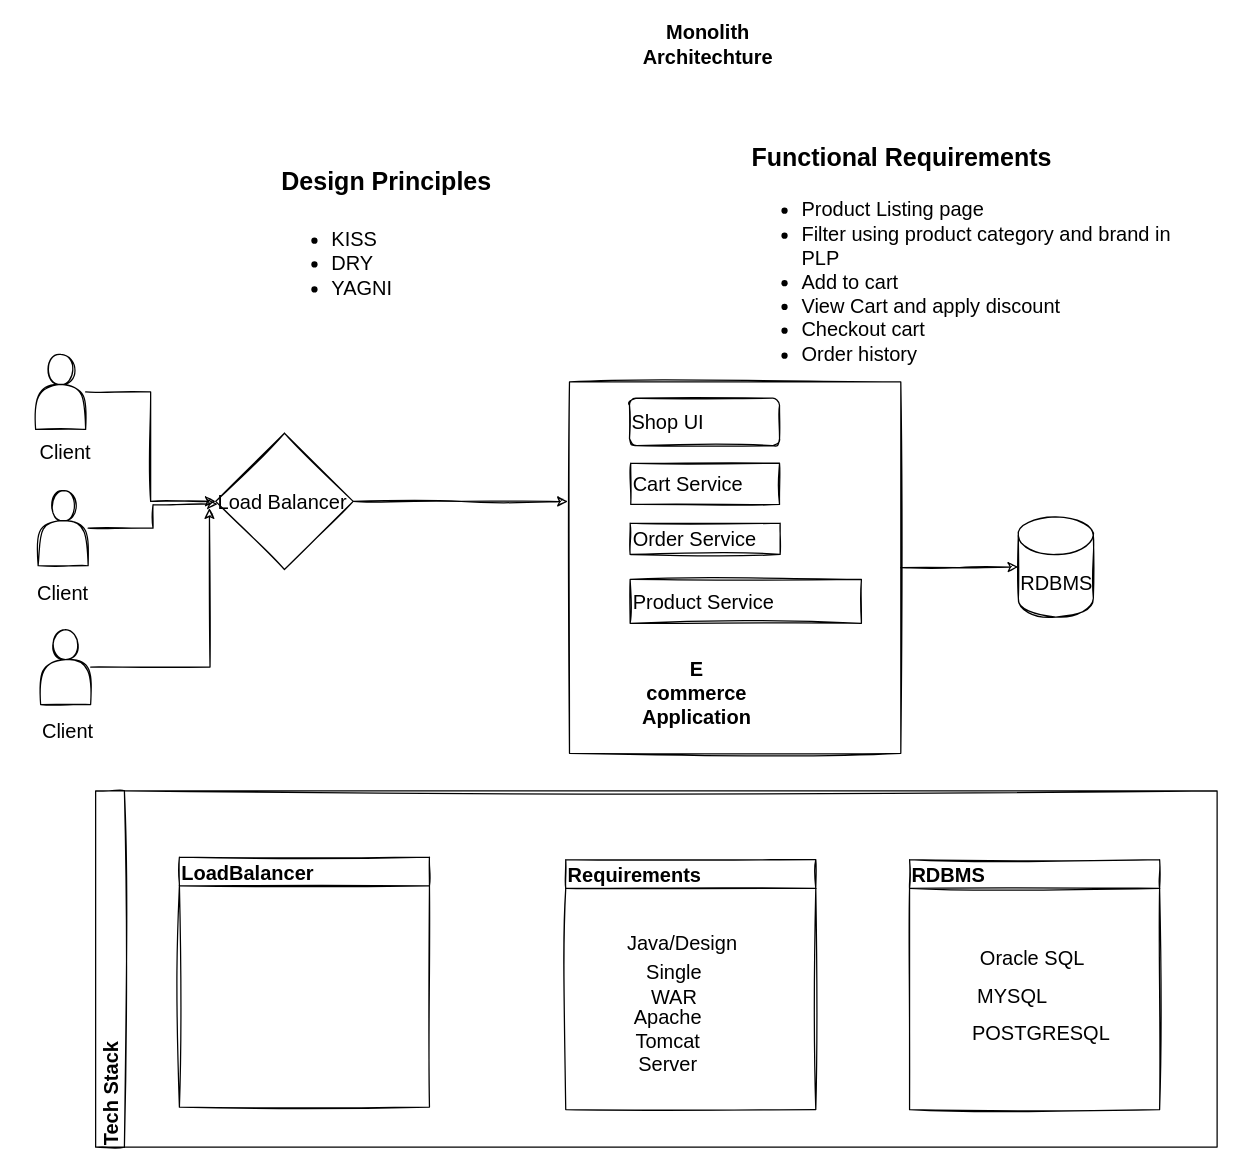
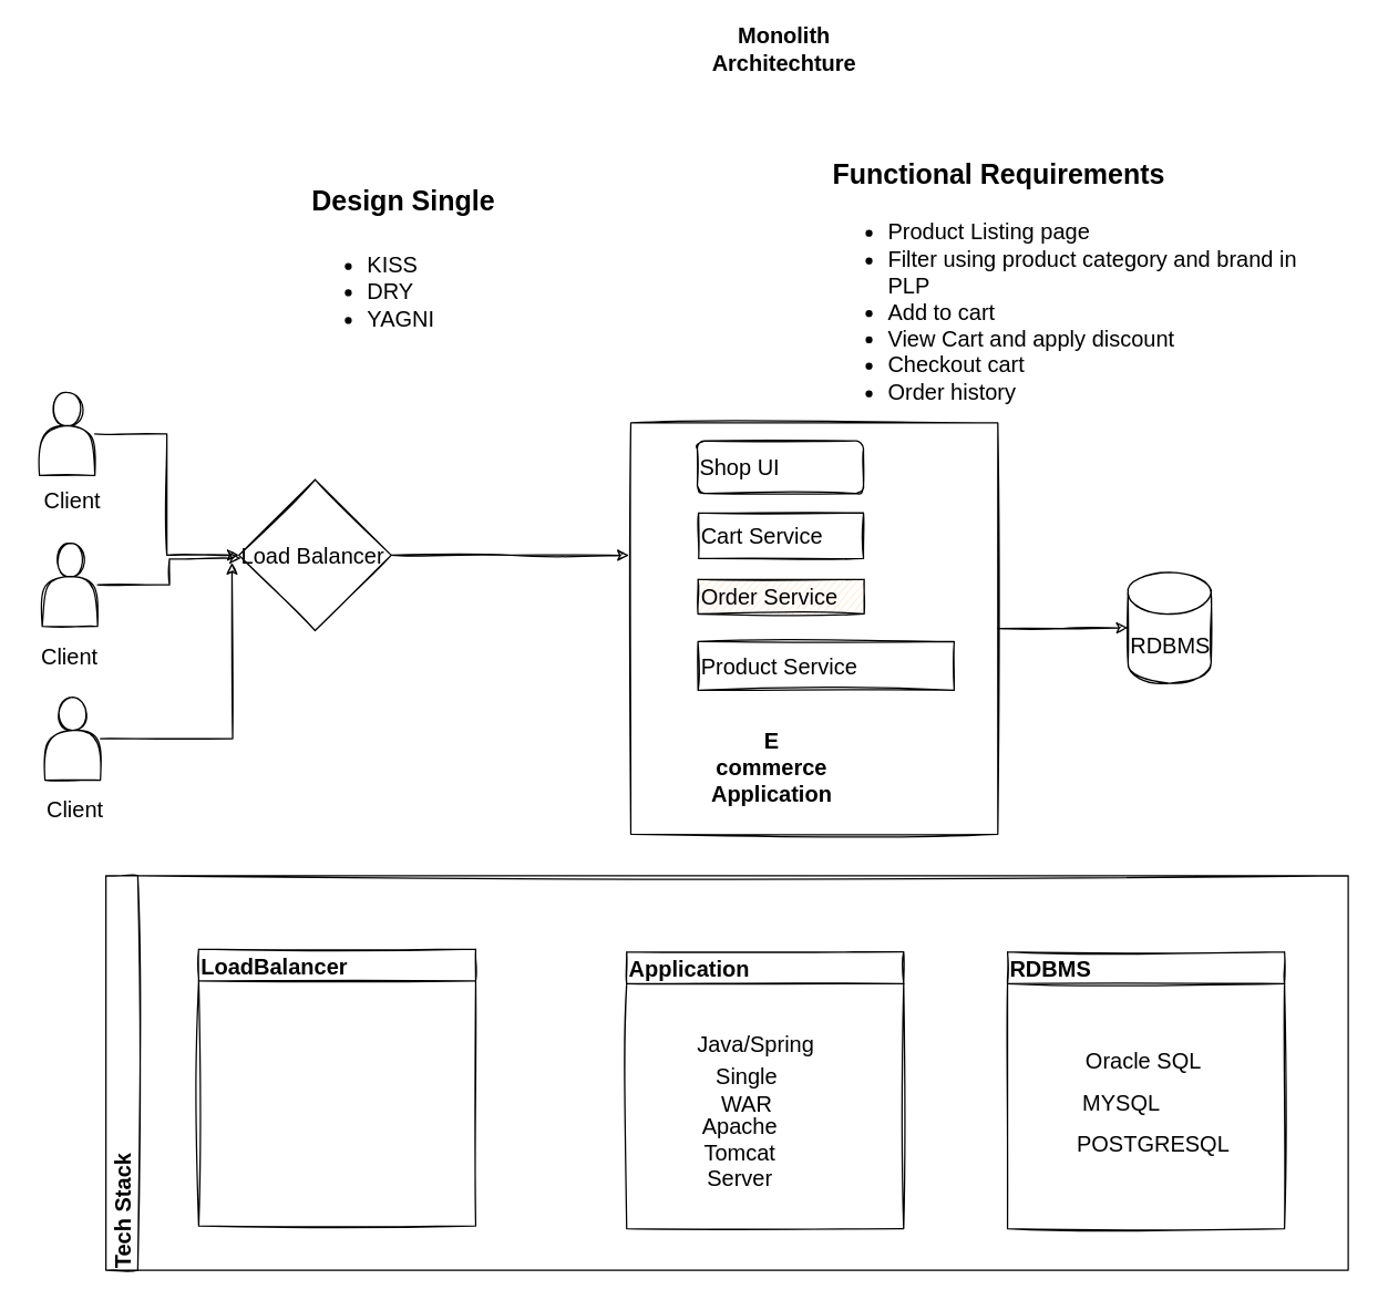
- <mxCell id="4" value="&lt;h1&gt;&lt;font style=&quot;font-size: 20px&quot;&gt;Design Principles&lt;/font&gt;&lt;/h1&gt;&lt;div&gt;&lt;ul&gt;&lt;li&gt;&lt;span&gt;KISS&lt;/span&gt;&lt;/li&gt;&lt;li&gt;&lt;span&gt;DRY&lt;/span&gt;&lt;/li&gt;&lt;li&gt;&lt;span&gt;YAGNI&lt;/span&gt;&lt;/li&gt;&lt;/ul&gt;&lt;/div&gt;" style="text;html=1;strokeColor=none;fillColor=none;spacing=5;spacingTop=-20;whiteSpace=wrap;overflow=hidden;rounded=0;sketch=1;fontSize=16;align=left;" vertex="1" parent="1"><mxGeometry x="220" y="111" width="190" height="147" as="geometry" /></mxCell>
+ <mxCell id="4" value="&lt;h1&gt;&lt;font style=&quot;font-size: 20px&quot;&gt;Design Single&lt;/font&gt;&lt;/h1&gt;&lt;div&gt;&lt;ul&gt;&lt;li&gt;&lt;span&gt;KISS&lt;/span&gt;&lt;/li&gt;&lt;li&gt;&lt;span&gt;DRY&lt;/span&gt;&lt;/li&gt;&lt;li&gt;&lt;span&gt;YAGNI&lt;/span&gt;&lt;/li&gt;&lt;/ul&gt;&lt;/div&gt;" style="text;html=1;strokeColor=none;fillColor=none;spacing=5;spacingTop=-20;whiteSpace=wrap;overflow=hidden;rounded=0;sketch=1;fontSize=16;align=left;" vertex="1" parent="1"><mxGeometry x="220" y="111" width="190" height="147" as="geometry" /></mxCell>
- <mxCell id="12" value="Order Service" style="rounded=0;whiteSpace=wrap;html=1;sketch=1;fontSize=16;align=left;" vertex="1" parent="1"><mxGeometry x="503.5" y="418" width="120" height="25" as="geometry" /></mxCell>
+ <mxCell id="12" value="Order Service" style="rounded=0;whiteSpace=wrap;html=1;sketch=1;fontSize=16;align=left;fillColor=#ffe6cc;" vertex="1" parent="1"><mxGeometry x="503.5" y="418" width="120" height="25" as="geometry" /></mxCell>
- <mxCell id="26" value="Requirements" style="swimlane;sketch=1;fontSize=16;align=left;" vertex="1" parent="24"><mxGeometry x="376" y="55" width="200" height="200" as="geometry" /></mxCell>
+ <mxCell id="26" value="Application" style="swimlane;sketch=1;fontSize=16;align=left;" vertex="1" parent="24"><mxGeometry x="376" y="55" width="200" height="200" as="geometry" /></mxCell>
- <mxCell id="33" value="Java/Design" style="text;html=1;align=center;verticalAlign=middle;resizable=0;points=[];autosize=1;strokeColor=none;fillColor=none;fontSize=16;" vertex="1" parent="1"><mxGeometry x="497" y="742" width="95" height="23" as="geometry" /></mxCell>
+ <mxCell id="33" value="Java/Spring" style="text;html=1;align=center;verticalAlign=middle;resizable=0;points=[];autosize=1;strokeColor=none;fillColor=none;fontSize=16;" vertex="1" parent="1"><mxGeometry x="497" y="742" width="95" height="23" as="geometry" /></mxCell>
